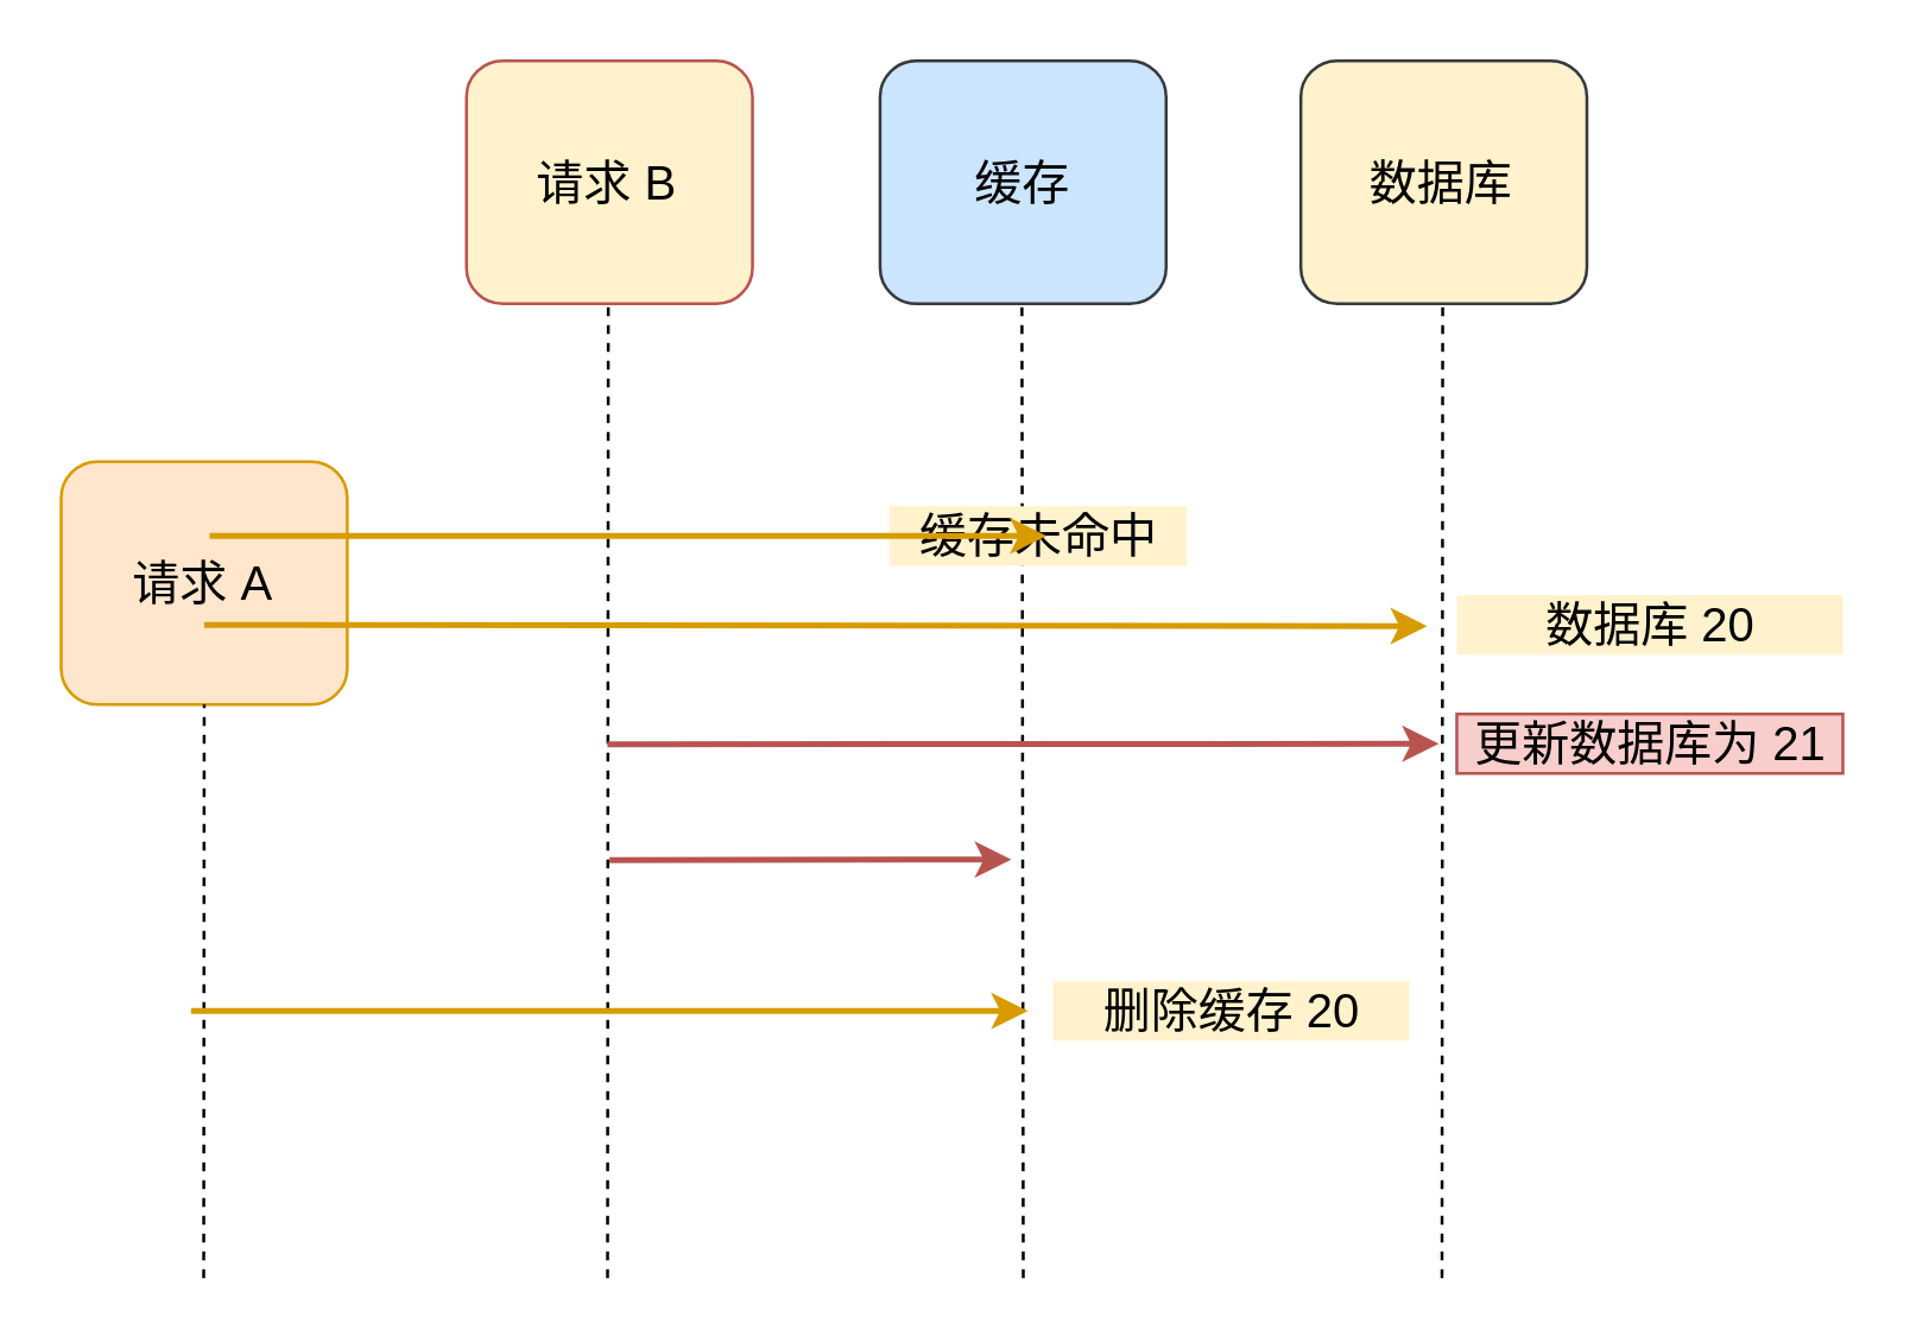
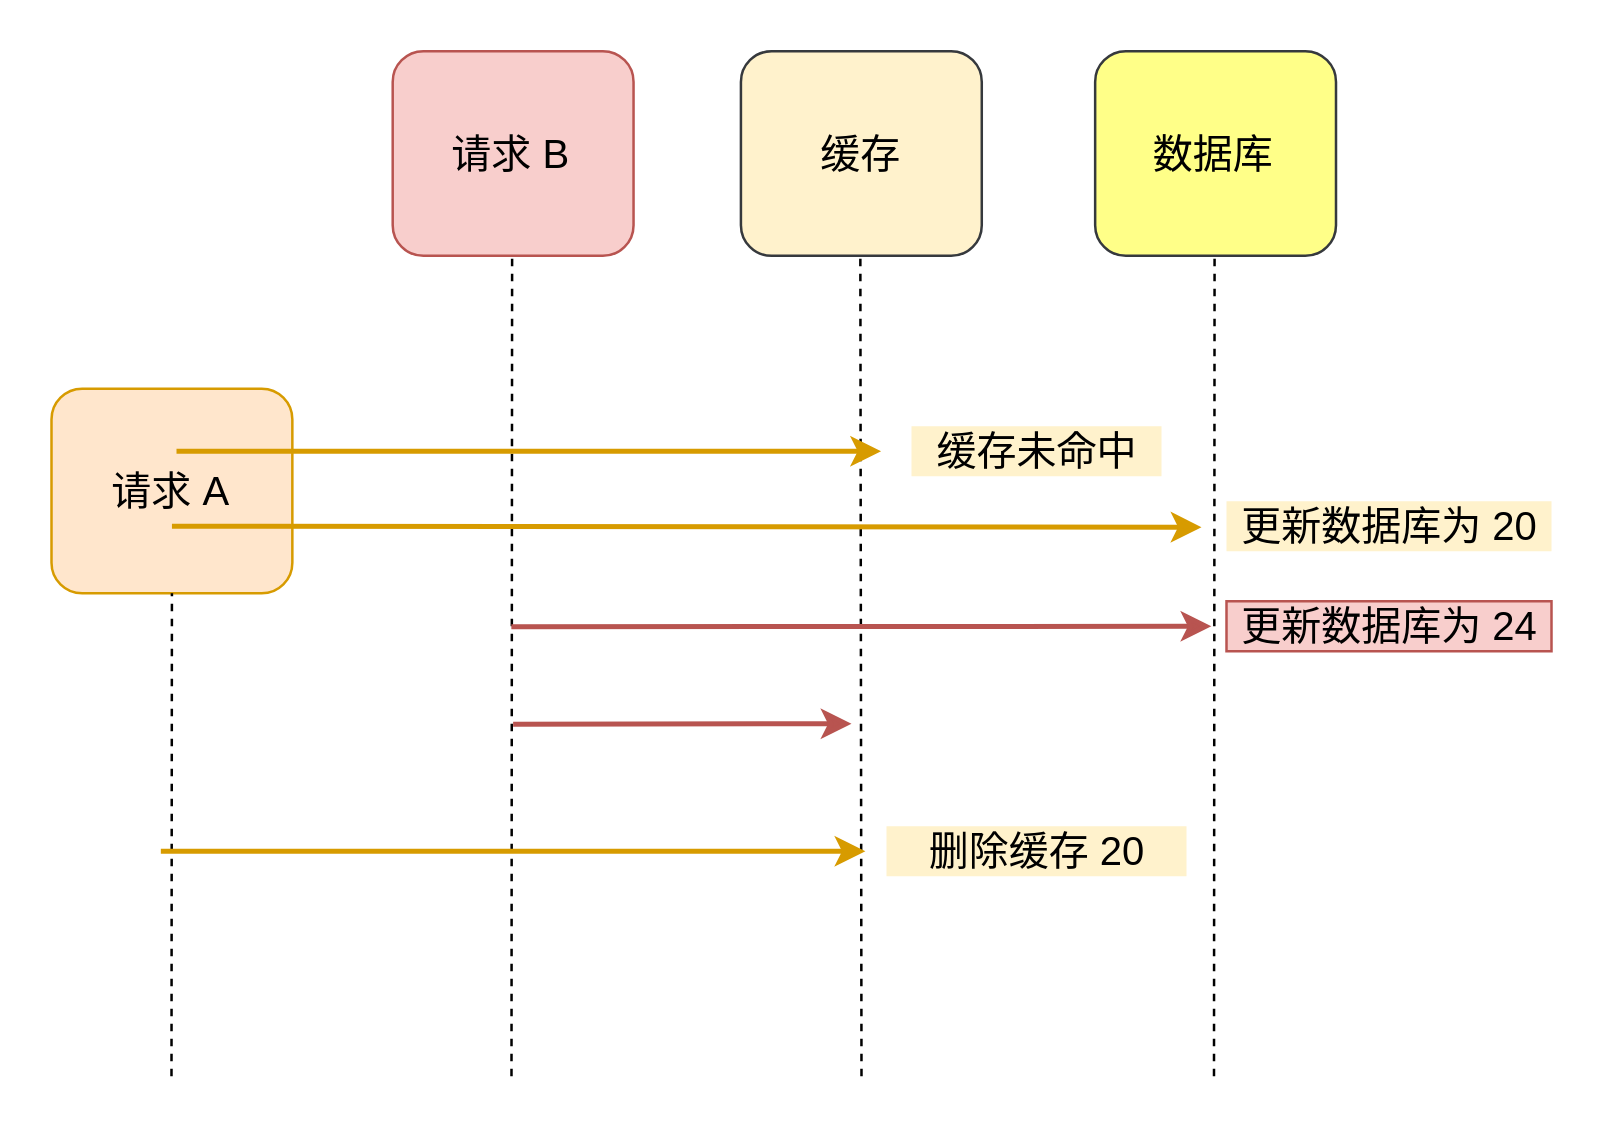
- <mxCell id="3" value="请求 B" style="rounded=1;whiteSpace=wrap;html=1;fontSize=16;fillColor=#fff2cc;strokeColor=#b85450;" vertex="1" parent="1"><mxGeometry x="156.479" y="20" width="96.338" height="81.818" as="geometry" /></mxCell>
+ <mxCell id="3" value="请求 B" style="rounded=1;whiteSpace=wrap;html=1;fontSize=16;fillColor=#f8cecc;strokeColor=#b85450;" vertex="1" parent="1"><mxGeometry x="156.479" y="20" width="96.338" height="81.818" as="geometry" /></mxCell>
- <mxCell id="4" value="缓存" style="rounded=1;whiteSpace=wrap;html=1;fontSize=16;fillColor=#cce5ff;strokeColor=#36393d;" vertex="1" parent="1"><mxGeometry x="295.768" y="20" width="96.338" height="81.818" as="geometry" /></mxCell>
+ <mxCell id="4" value="缓存" style="rounded=1;whiteSpace=wrap;html=1;fontSize=16;fillColor=#fff2cc;strokeColor=#36393d;" vertex="1" parent="1"><mxGeometry x="295.768" y="20" width="96.338" height="81.818" as="geometry" /></mxCell>
- <mxCell id="5" value="数据库" style="rounded=1;whiteSpace=wrap;html=1;fontSize=16;fillColor=#fff2cc;strokeColor=#36393d;" vertex="1" parent="1"><mxGeometry x="437.465" y="20" width="96.338" height="81.818" as="geometry" /></mxCell>
+ <mxCell id="5" value="数据库" style="rounded=1;whiteSpace=wrap;html=1;fontSize=16;fillColor=#ffff88;strokeColor=#36393d;" vertex="1" parent="1"><mxGeometry x="437.465" y="20" width="96.338" height="81.818" as="geometry" /></mxCell>
- <mxCell id="11" value="缓存未命中" style="text;html=1;align=center;verticalAlign=middle;resizable=0;points=[];autosize=1;fillColor=#fff2cc;fontSize=16;" vertex="1" parent="1"><mxGeometry x="299.002" y="170.004" width="100" height="20" as="geometry" /></mxCell>
+ <mxCell id="11" value="缓存未命中" style="text;html=1;align=center;verticalAlign=middle;resizable=0;points=[];autosize=1;fillColor=#fff2cc;fontSize=16;" vertex="1" parent="1"><mxGeometry x="364.002" y="170.004" width="100" height="20" as="geometry" /></mxCell>
- <mxCell id="13" value="数据库 20" style="text;html=1;align=center;verticalAlign=middle;resizable=0;points=[];autosize=1;fillColor=#fff2cc;fontSize=16;strokeWidth=2;" vertex="1" parent="1"><mxGeometry x="490.005" y="199.999" width="130" height="20" as="geometry" /></mxCell>
+ <mxCell id="13" value="更新数据库为 20" style="text;html=1;align=center;verticalAlign=middle;resizable=0;points=[];autosize=1;fillColor=#fff2cc;fontSize=16;strokeWidth=2;" vertex="1" parent="1"><mxGeometry x="490.005" y="199.999" width="130" height="20" as="geometry" /></mxCell>
- <mxCell id="15" value="更新数据库为 21" style="text;html=1;align=center;verticalAlign=middle;resizable=0;points=[];autosize=1;strokeColor=#b85450;fillColor=#f8cecc;fontSize=16;" vertex="1" parent="1"><mxGeometry x="490" y="240" width="130" height="20" as="geometry" /></mxCell>
+ <mxCell id="15" value="更新数据库为 24" style="text;html=1;align=center;verticalAlign=middle;resizable=0;points=[];autosize=1;strokeColor=#b85450;fillColor=#f8cecc;fontSize=16;" vertex="1" parent="1"><mxGeometry x="490" y="240" width="130" height="20" as="geometry" /></mxCell>
